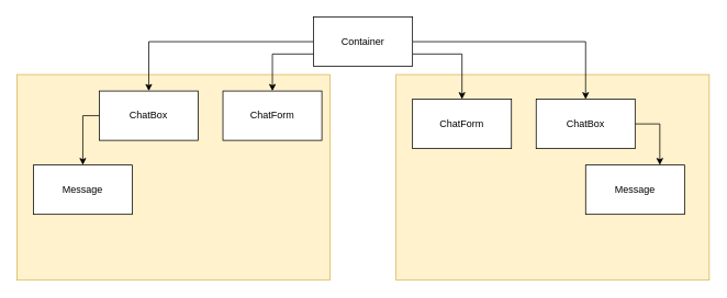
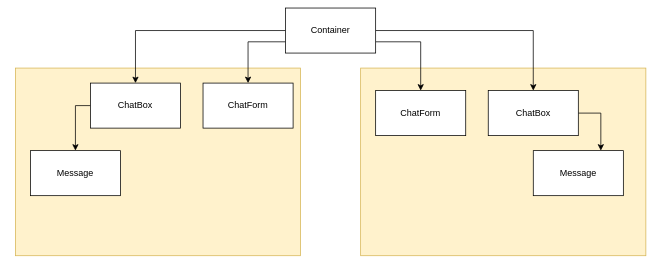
- <mxCell id="8" value="Container" style="rounded=0;whiteSpace=wrap;html=1;" vertex="1" parent="1"><mxGeometry x="380" y="20" width="120" height="60" as="geometry" /></mxCell>
+ <mxCell id="8" value="Container" style="rounded=0;whiteSpace=wrap;html=1;" vertex="1" parent="1"><mxGeometry x="380" y="10" width="120" height="60" as="geometry" /></mxCell>
